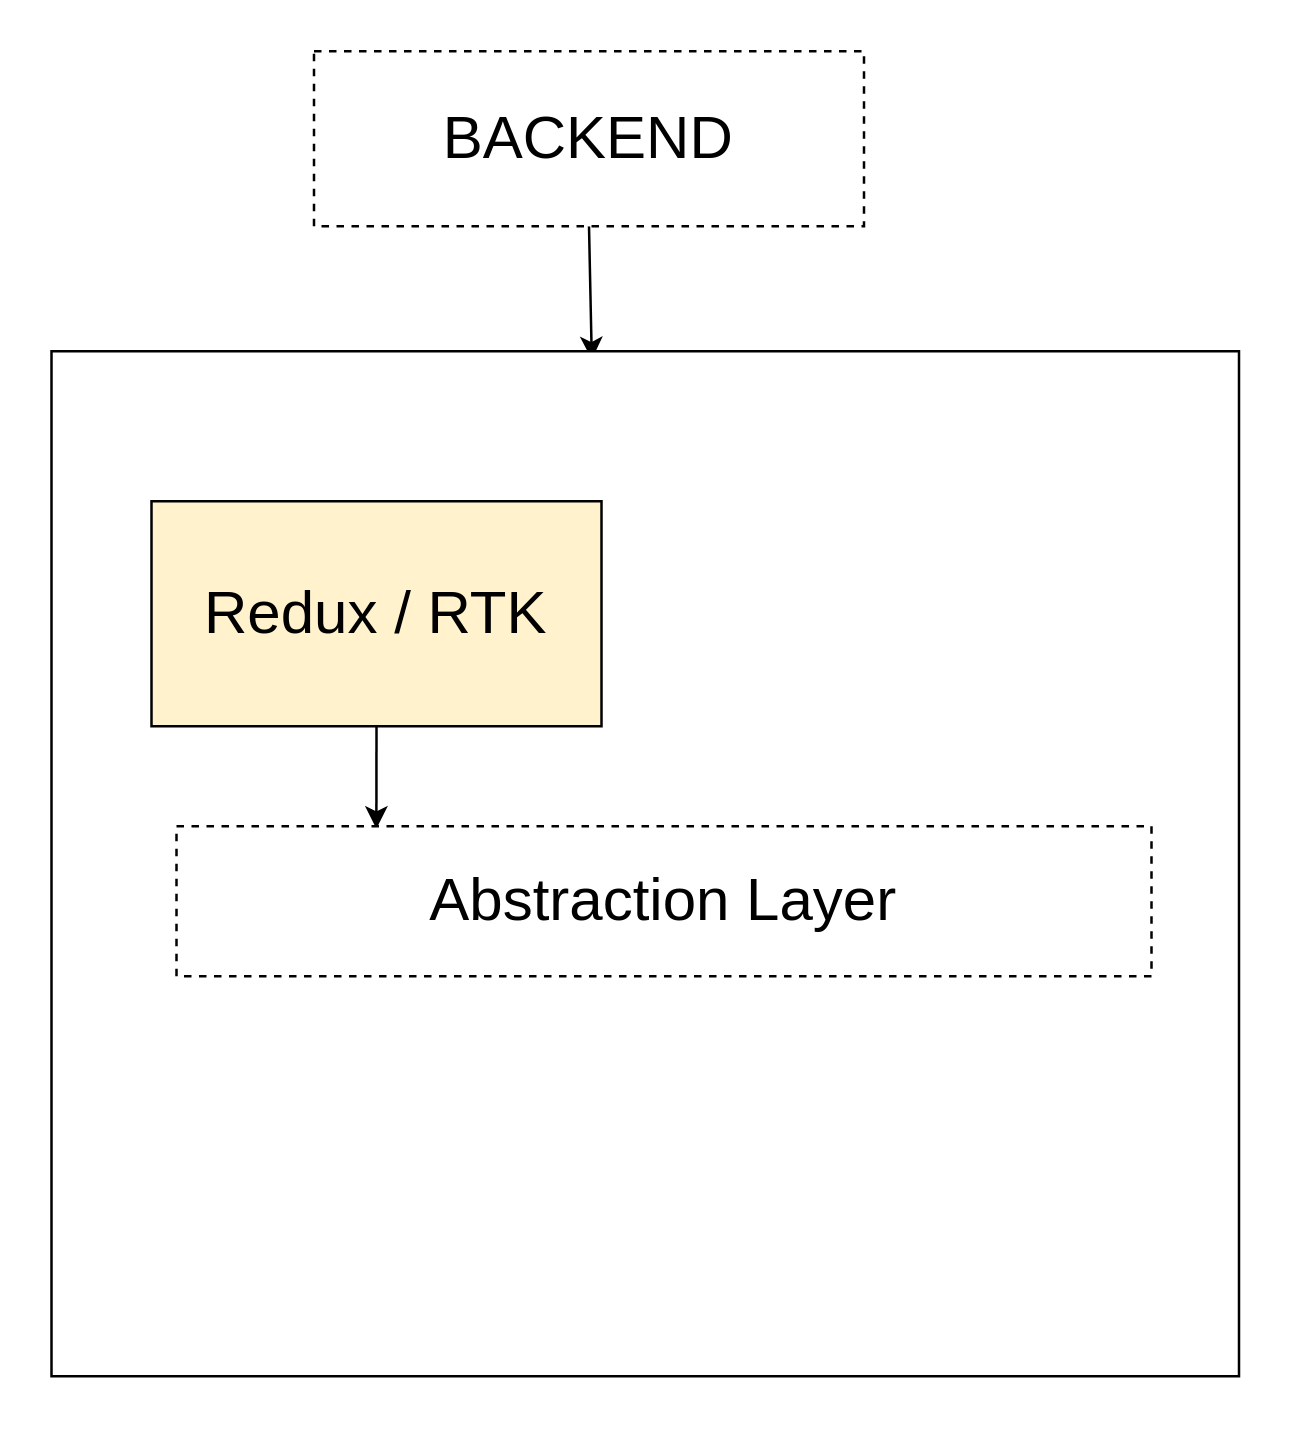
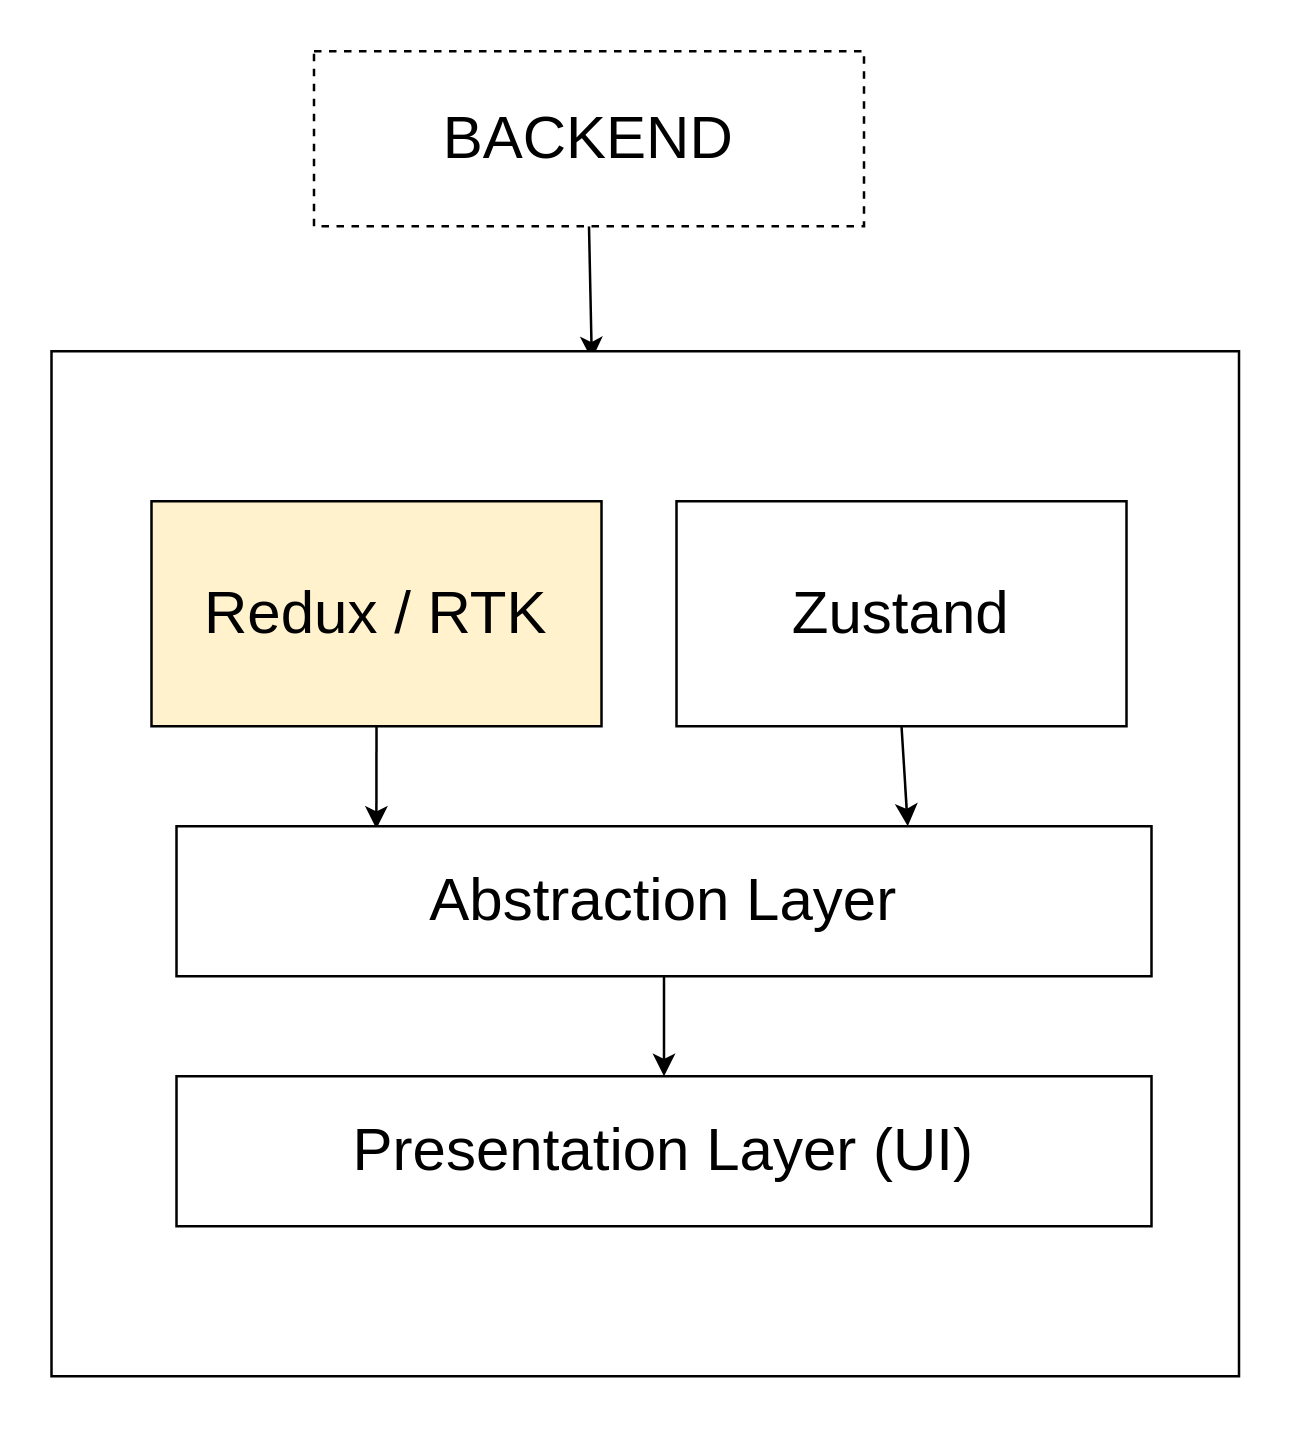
+ <mxCell id="8" value="Zustand" style="rounded=0;whiteSpace=wrap;html=1;fontSize=24;" vertex="1" parent="1"><mxGeometry x="270" y="200" width="180" height="90" as="geometry" /></mxCell>
+ <mxCell id="7" style="edgeStyle=none;html=1;exitX=0.5;exitY=1;exitDx=0;exitDy=0;entryX=0.75;entryY=0;entryDx=0;entryDy=0;fontSize=24;" edge="1" parent="1" source="8" target="10"><mxGeometry relative="1" as="geometry" /></mxCell>
- <mxCell id="10" value="Abstraction Layer" style="rounded=0;whiteSpace=wrap;html=1;fontSize=24;dashed=1;" vertex="1" parent="1"><mxGeometry x="70" y="330" width="390" height="60" as="geometry" /></mxCell>
+ <mxCell id="10" value="Abstraction Layer" style="rounded=0;whiteSpace=wrap;html=1;fontSize=24;" vertex="1" parent="1"><mxGeometry x="70" y="330" width="390" height="60" as="geometry" /></mxCell>
+ <mxCell id="9" style="edgeStyle=none;html=1;exitX=0.5;exitY=1;exitDx=0;exitDy=0;entryX=0.5;entryY=0;entryDx=0;entryDy=0;fontSize=24;" edge="1" parent="1" source="10" target="11"><mxGeometry relative="1" as="geometry" /></mxCell>
+ <mxCell id="11" value="Presentation Layer (UI)" style="rounded=0;whiteSpace=wrap;html=1;fontSize=24;" vertex="1" parent="1"><mxGeometry x="70" y="430" width="390" height="60" as="geometry" /></mxCell>
